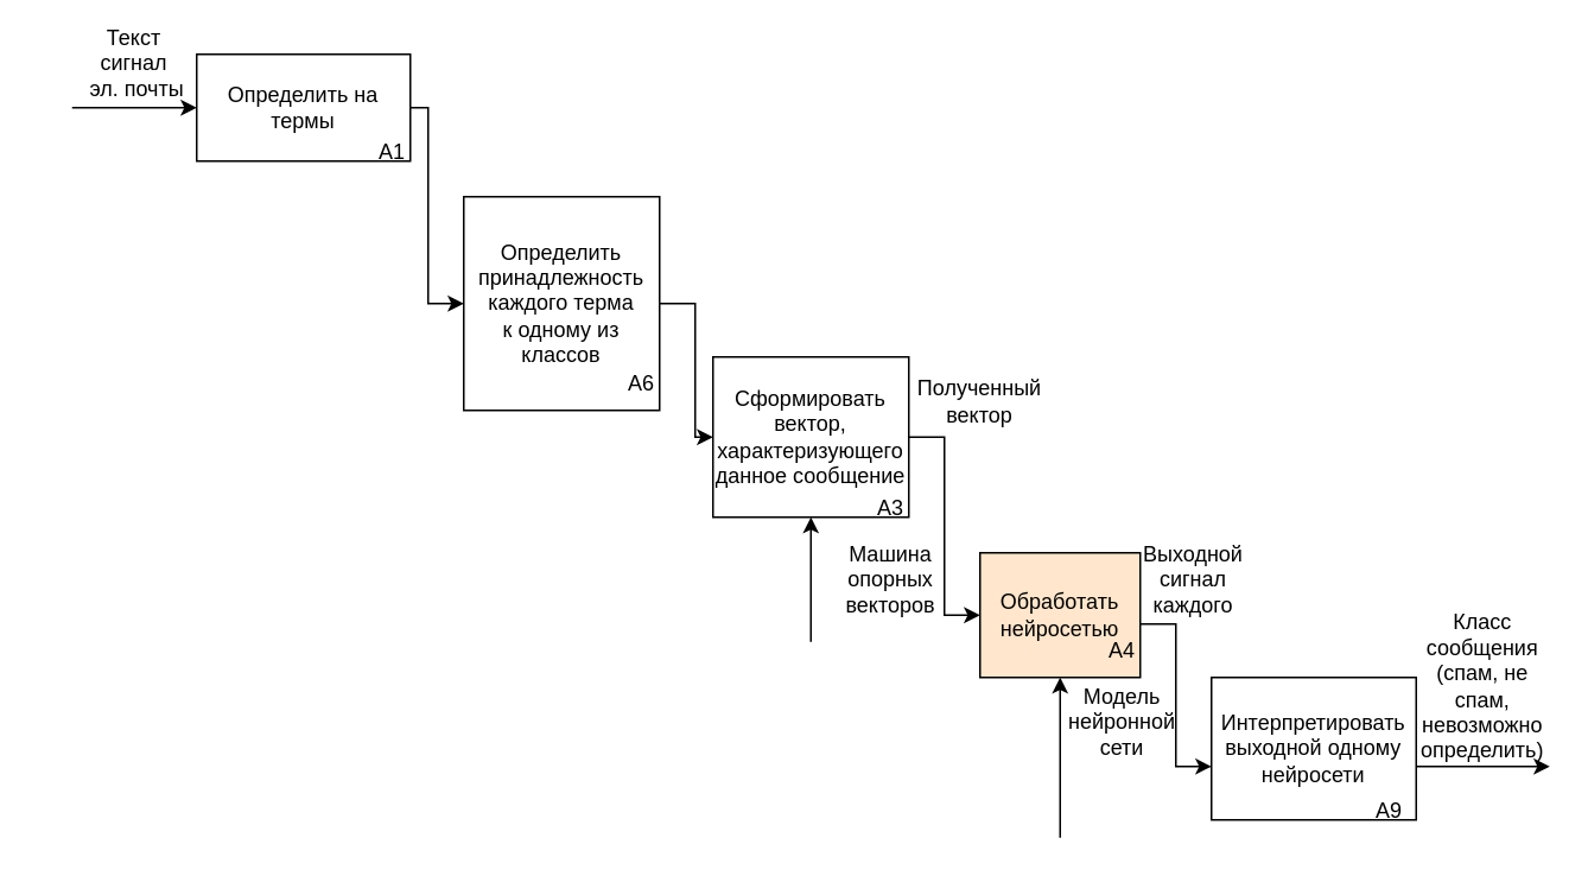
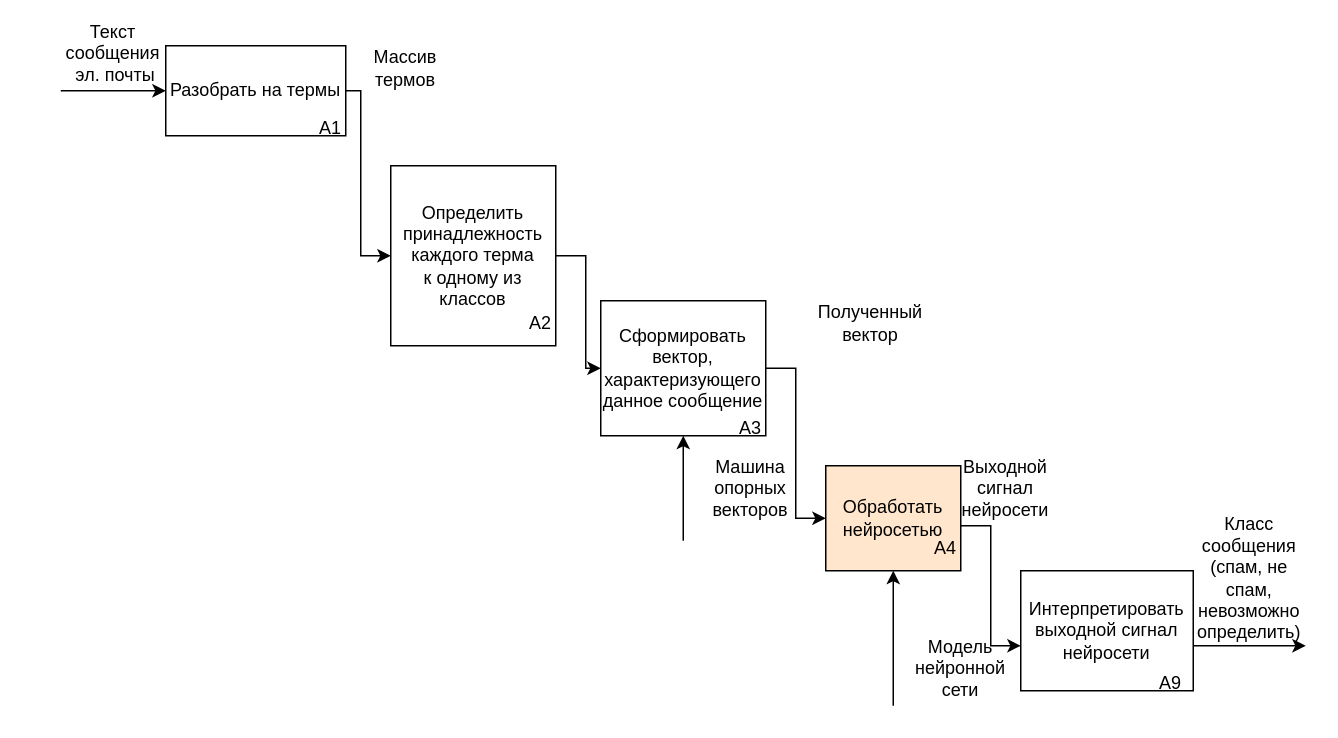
- <mxCell id="6" value="Текст &lt;br&gt;сигнал&lt;br&gt;&amp;nbsp;эл. почты" style="text;html=1;strokeColor=none;fillColor=none;align=center;verticalAlign=middle;whiteSpace=wrap;rounded=0;" parent="1" vertex="1"><mxGeometry x="20" y="20" width="110" height="30" as="geometry" /></mxCell>
+ <mxCell id="6" value="Текст &lt;br&gt;сообщения&lt;br&gt;&amp;nbsp;эл. почты" style="text;html=1;strokeColor=none;fillColor=none;align=center;verticalAlign=middle;whiteSpace=wrap;rounded=0;" parent="1" vertex="1"><mxGeometry x="20" y="20" width="110" height="30" as="geometry" /></mxCell>
+ <mxCell id="15" value="Массив термов" style="text;html=1;strokeColor=none;fillColor=none;align=center;verticalAlign=middle;whiteSpace=wrap;rounded=0;" parent="1" vertex="1"><mxGeometry x="240" y="30" width="60" height="30" as="geometry" /></mxCell>
- <mxCell id="2" value="Определить на термы" style="rounded=0;whiteSpace=wrap;html=1;" parent="1" vertex="1"><mxGeometry x="110" y="30" width="120" height="60" as="geometry" /></mxCell>
+ <mxCell id="2" value="Разобрать на термы" style="rounded=0;whiteSpace=wrap;html=1;" parent="1" vertex="1"><mxGeometry x="110" y="30" width="120" height="60" as="geometry" /></mxCell>
- <mxCell id="21" value="А6" style="text;html=1;strokeColor=none;fillColor=none;align=center;verticalAlign=middle;whiteSpace=wrap;rounded=0;" parent="1" vertex="1"><mxGeometry x="330" y="200" width="60" height="30" as="geometry" /></mxCell>
+ <mxCell id="21" value="А2" style="text;html=1;strokeColor=none;fillColor=none;align=center;verticalAlign=middle;whiteSpace=wrap;rounded=0;" parent="1" vertex="1"><mxGeometry x="330" y="200" width="60" height="30" as="geometry" /></mxCell>
- <mxCell id="16" value="Полученный вектор" style="text;html=1;strokeColor=none;fillColor=none;align=center;verticalAlign=middle;whiteSpace=wrap;rounded=0;" parent="1" vertex="1"><mxGeometry x="520" y="210" width="60" height="30" as="geometry" /></mxCell>
+ <mxCell id="16" value="Полученный вектор" style="text;html=1;strokeColor=none;fillColor=none;align=center;verticalAlign=middle;whiteSpace=wrap;rounded=0;" parent="1" vertex="1"><mxGeometry x="550" y="200" width="60" height="30" as="geometry" /></mxCell>
- <mxCell id="17" value="Выходной сигнал каждого" style="text;html=1;strokeColor=none;fillColor=none;align=center;verticalAlign=middle;whiteSpace=wrap;rounded=0;" parent="1" vertex="1"><mxGeometry x="640" y="310" width="60" height="30" as="geometry" /></mxCell>
+ <mxCell id="17" value="Выходной сигнал нейросети" style="text;html=1;strokeColor=none;fillColor=none;align=center;verticalAlign=middle;whiteSpace=wrap;rounded=0;" parent="1" vertex="1"><mxGeometry x="640" y="310" width="60" height="30" as="geometry" /></mxCell>
- <mxCell id="19" value="Модель нейронной сети" style="text;html=1;strokeColor=none;fillColor=none;align=center;verticalAlign=middle;whiteSpace=wrap;rounded=0;" parent="1" vertex="1"><mxGeometry x="600" y="390" width="60" height="30" as="geometry" /></mxCell>
+ <mxCell id="19" value="Модель нейронной сети" style="text;html=1;strokeColor=none;fillColor=none;align=center;verticalAlign=middle;whiteSpace=wrap;rounded=0;" parent="1" vertex="1"><mxGeometry x="610" y="430" width="60" height="30" as="geometry" /></mxCell>
- <mxCell id="8" value="Интерпретировать выходной одному нейросети" style="rounded=0;whiteSpace=wrap;html=1;" parent="1" vertex="1"><mxGeometry x="680" y="380" width="115" height="80" as="geometry" /></mxCell>
+ <mxCell id="8" value="Интерпретировать выходной сигнал нейросети" style="rounded=0;whiteSpace=wrap;html=1;" parent="1" vertex="1"><mxGeometry x="680" y="380" width="115" height="80" as="geometry" /></mxCell>
